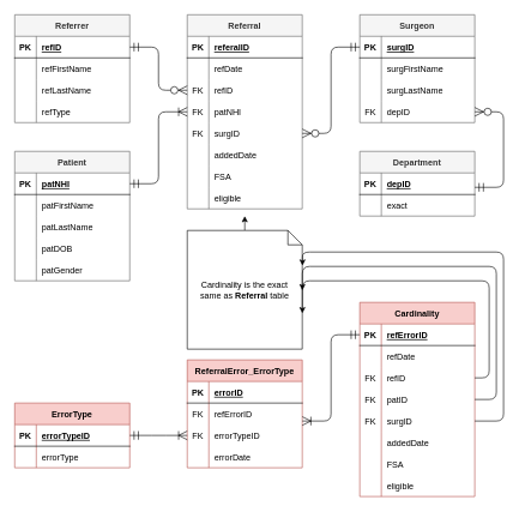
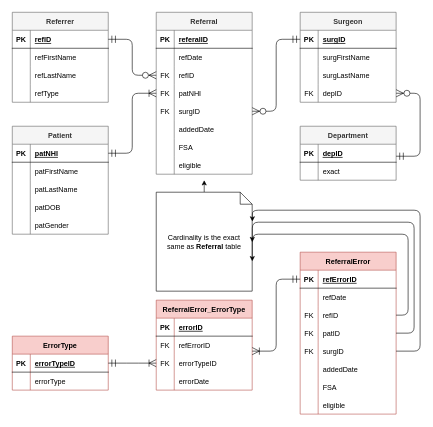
- <mxCell id="80" value="Cardinality" style="shape=table;startSize=30;container=1;collapsible=1;childLayout=tableLayout;fixedRows=1;rowLines=0;fontStyle=1;align=center;resizeLast=1;swimlaneFillColor=default;sketch=0;fillColor=#f8cecc;strokeColor=#b85450;" parent="1" vertex="1"><mxGeometry x="500" y="420" width="160" height="270" as="geometry"><mxRectangle x="320" y="160" width="80" height="30" as="alternateBounds" /></mxGeometry></mxCell>
+ <mxCell id="80" value="ReferralError" style="shape=table;startSize=30;container=1;collapsible=1;childLayout=tableLayout;fixedRows=1;rowLines=0;fontStyle=1;align=center;resizeLast=1;swimlaneFillColor=default;sketch=0;fillColor=#f8cecc;strokeColor=#b85450;" parent="1" vertex="1"><mxGeometry x="500" y="420" width="160" height="270" as="geometry"><mxRectangle x="320" y="160" width="80" height="30" as="alternateBounds" /></mxGeometry></mxCell>
